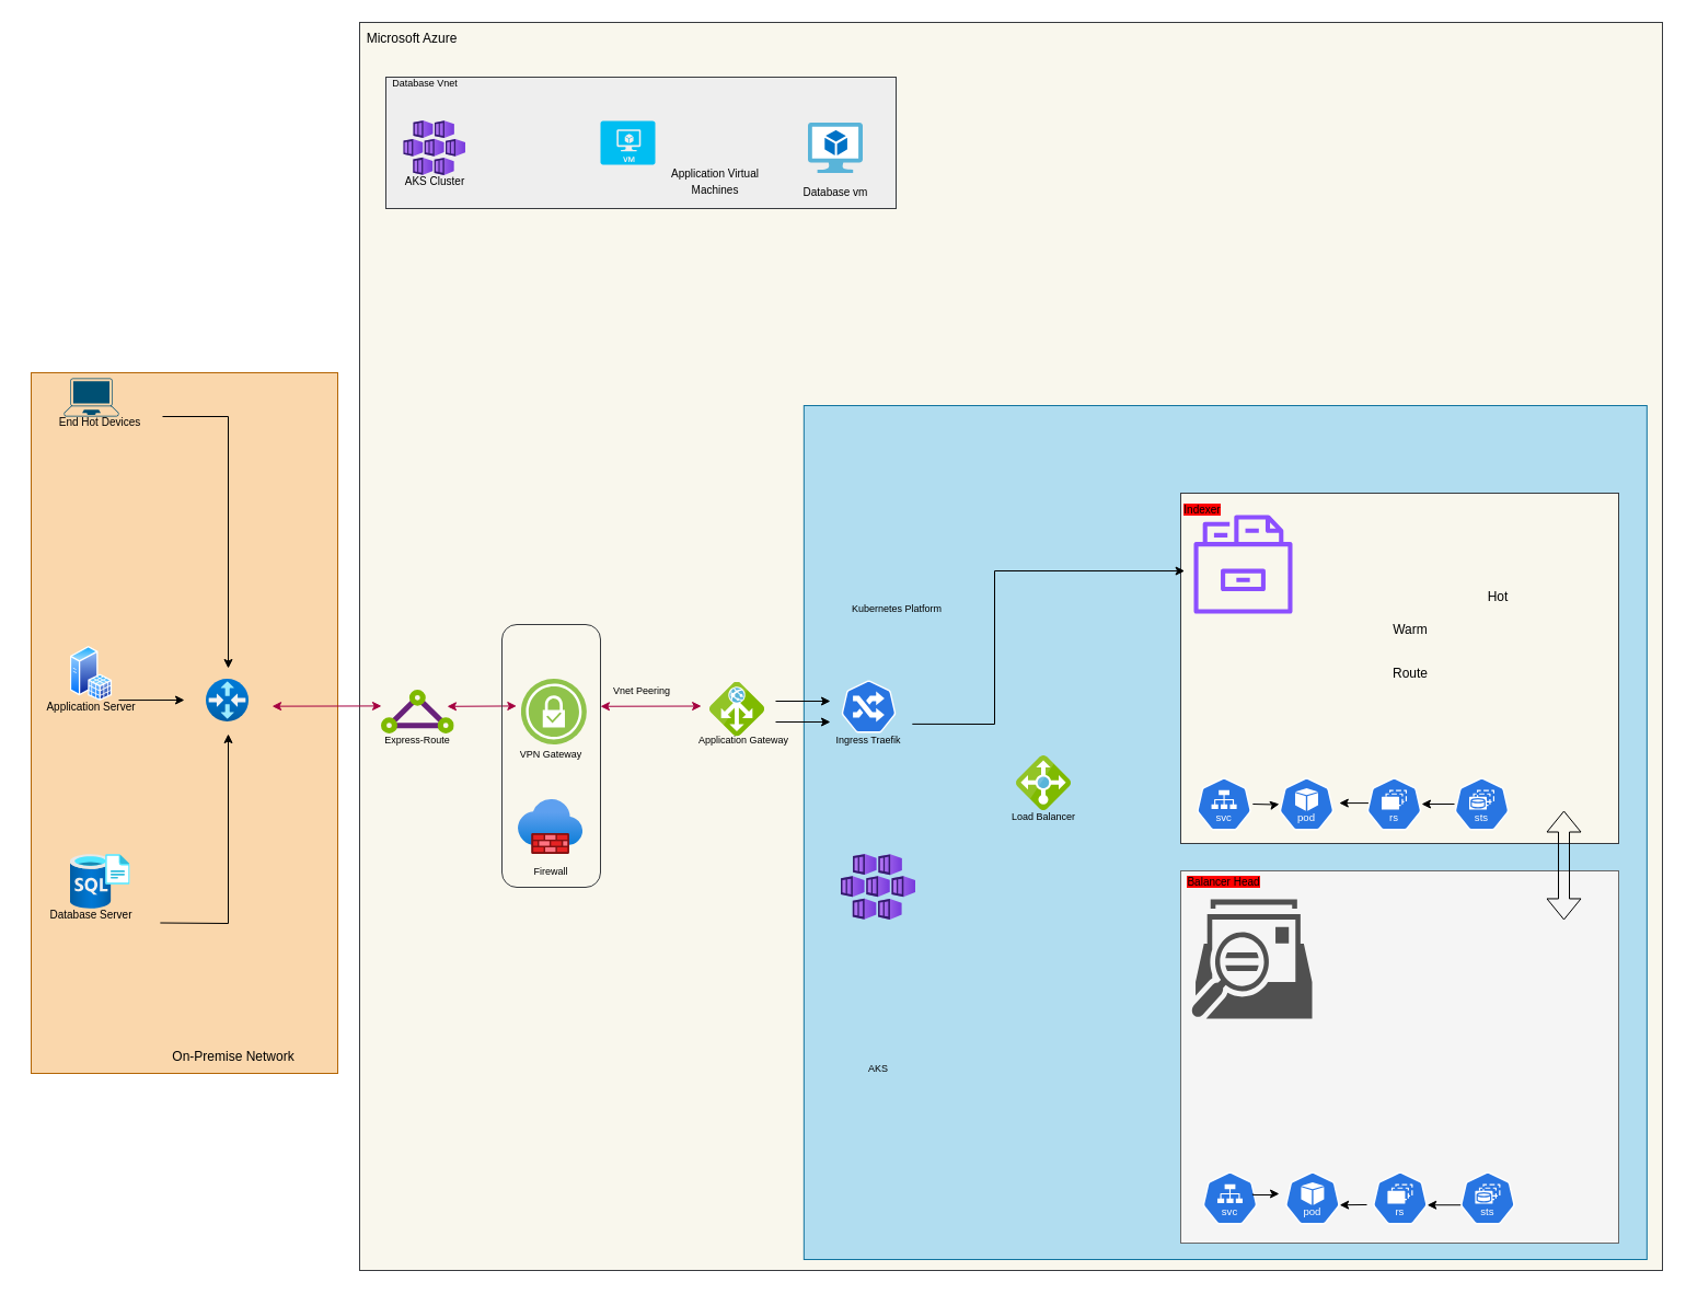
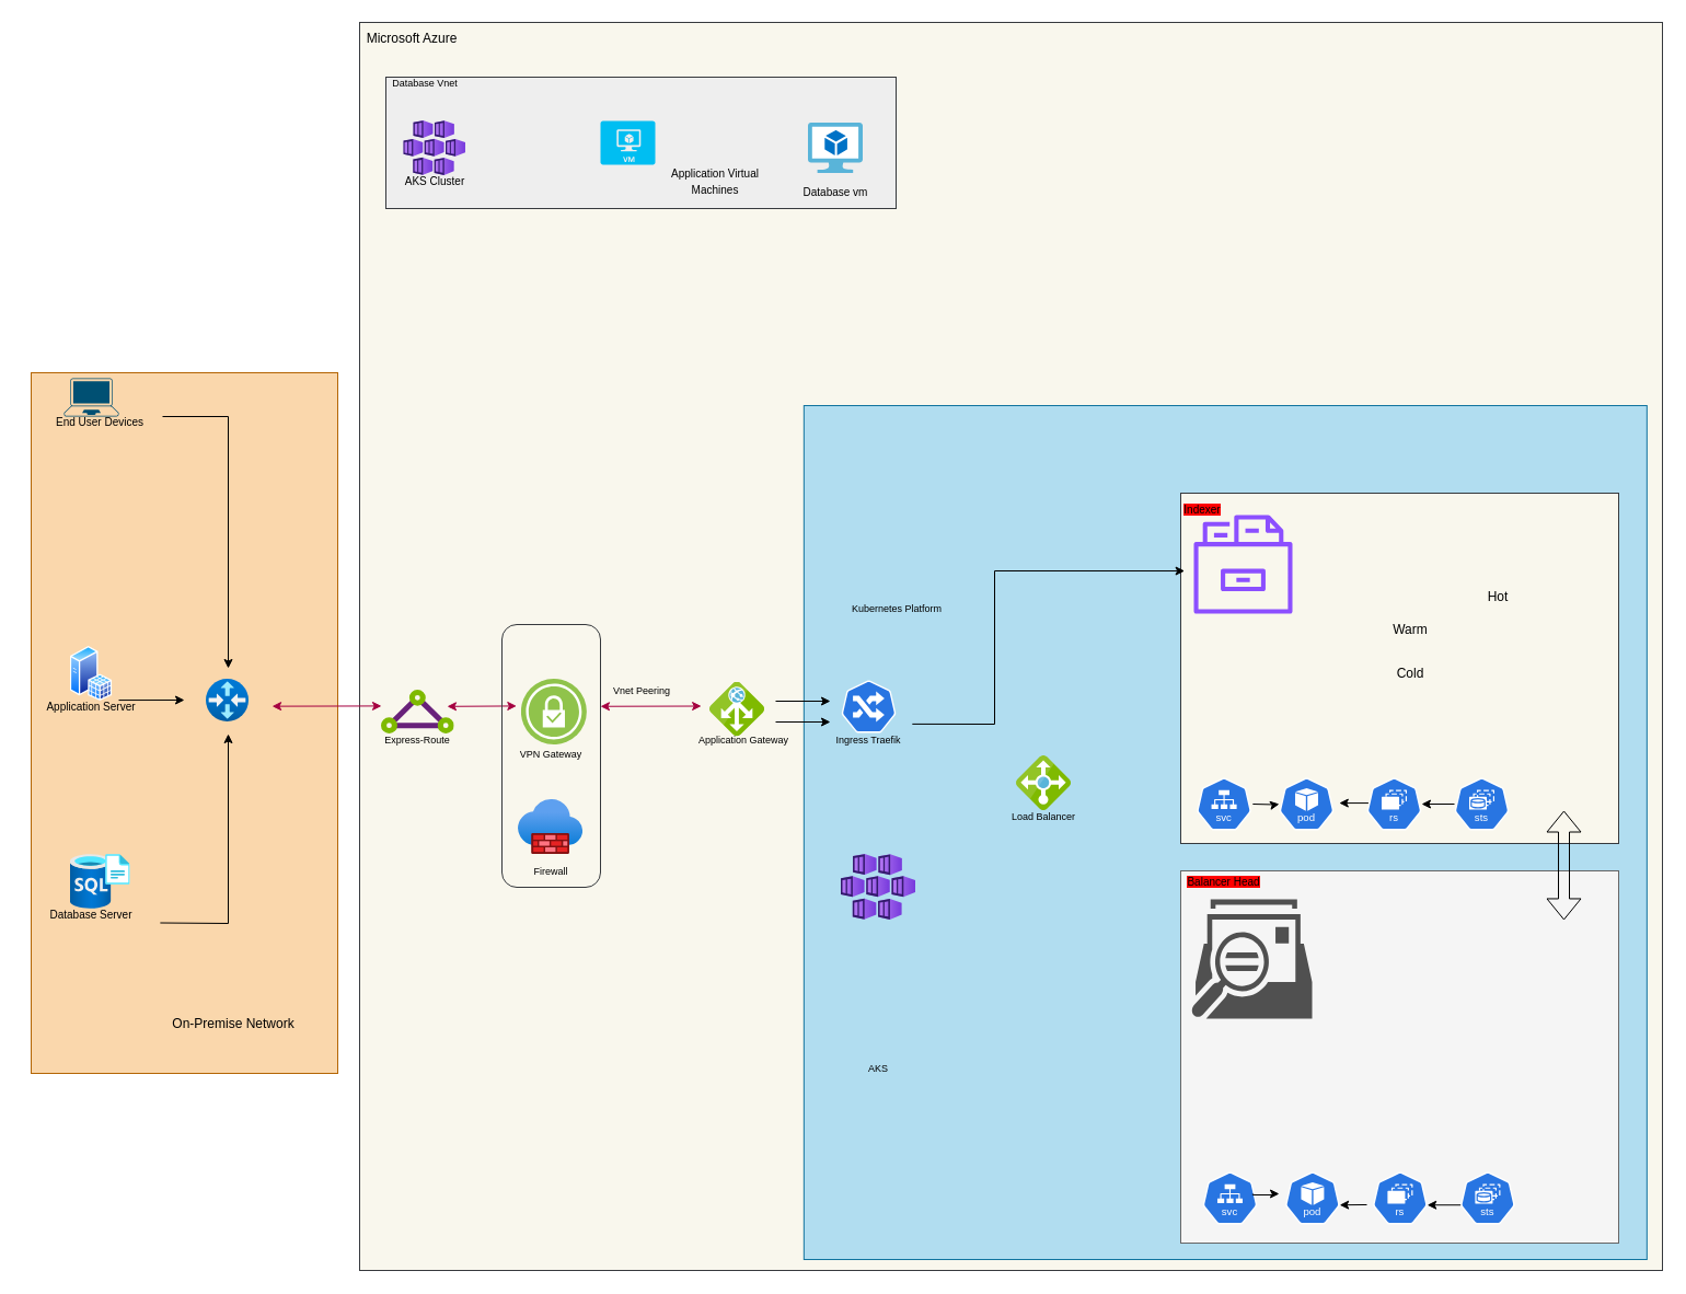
- <mxCell id="6" value="&lt;font style=&quot;font-size: 10px;&quot;&gt;End Hot Devices&lt;/font&gt;" style="text;html=1;align=center;verticalAlign=middle;whiteSpace=wrap;rounded=0;" vertex="1" parent="1"><mxGeometry x="28" y="370" width="125.75" height="30" as="geometry" /></mxCell>
+ <mxCell id="6" value="&lt;font style=&quot;font-size: 10px;&quot;&gt;End User Devices&lt;/font&gt;" style="text;html=1;align=center;verticalAlign=middle;whiteSpace=wrap;rounded=0;" vertex="1" parent="1"><mxGeometry x="28" y="370" width="125.75" height="30" as="geometry" /></mxCell>
- <mxCell id="71" value="Route" style="text;html=1;align=center;verticalAlign=middle;whiteSpace=wrap;rounded=0;" vertex="1" parent="1"><mxGeometry x="1258" y="600" width="60" height="30" as="geometry" /></mxCell>
+ <mxCell id="71" value="Cold" style="text;html=1;align=center;verticalAlign=middle;whiteSpace=wrap;rounded=0;" vertex="1" parent="1"><mxGeometry x="1258" y="600" width="60" height="30" as="geometry" /></mxCell>
- <mxCell id="8" value="On-Premise Network" style="text;html=1;align=center;verticalAlign=middle;whiteSpace=wrap;rounded=0;" vertex="1" parent="1"><mxGeometry x="150.12" y="950" width="125.75" height="30" as="geometry" /></mxCell>
+ <mxCell id="8" value="On-Premise Network" style="text;html=1;align=center;verticalAlign=middle;whiteSpace=wrap;rounded=0;" vertex="1" parent="1"><mxGeometry x="150.12" y="920" width="125.75" height="30" as="geometry" /></mxCell>
